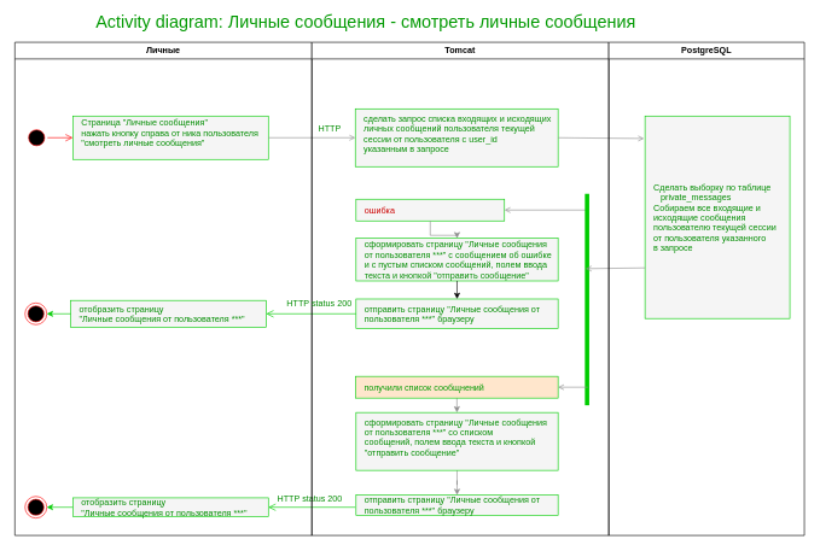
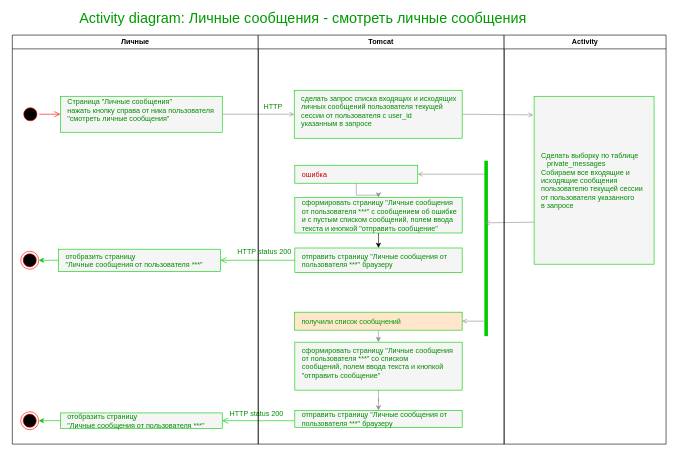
- <mxCell id="35" value="PostgreSQL" style="swimlane;whiteSpace=wrap" parent="1" vertex="1"><mxGeometry x="840" y="58" width="270" height="682" as="geometry" /></mxCell>
+ <mxCell id="35" value="Activity" style="swimlane;whiteSpace=wrap" parent="1" vertex="1"><mxGeometry x="840" y="58" width="270" height="682" as="geometry" /></mxCell>
